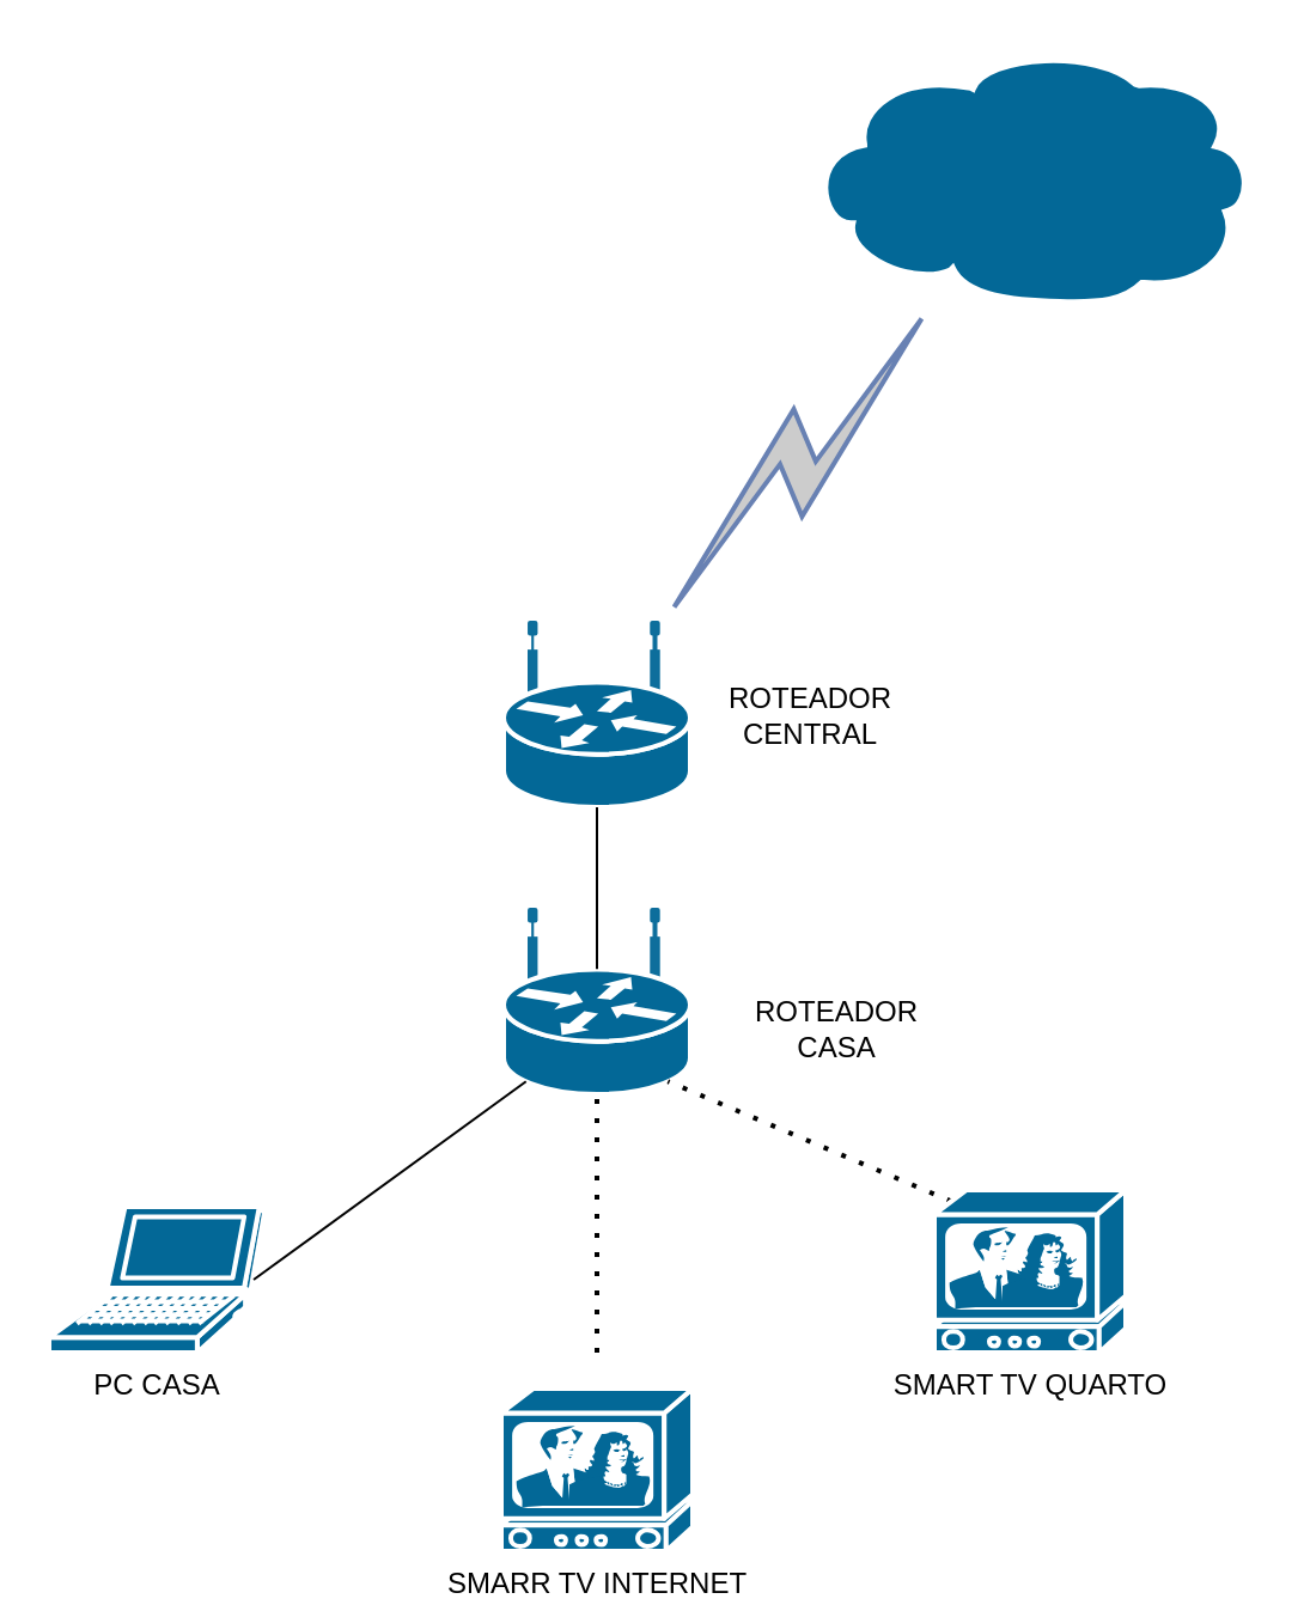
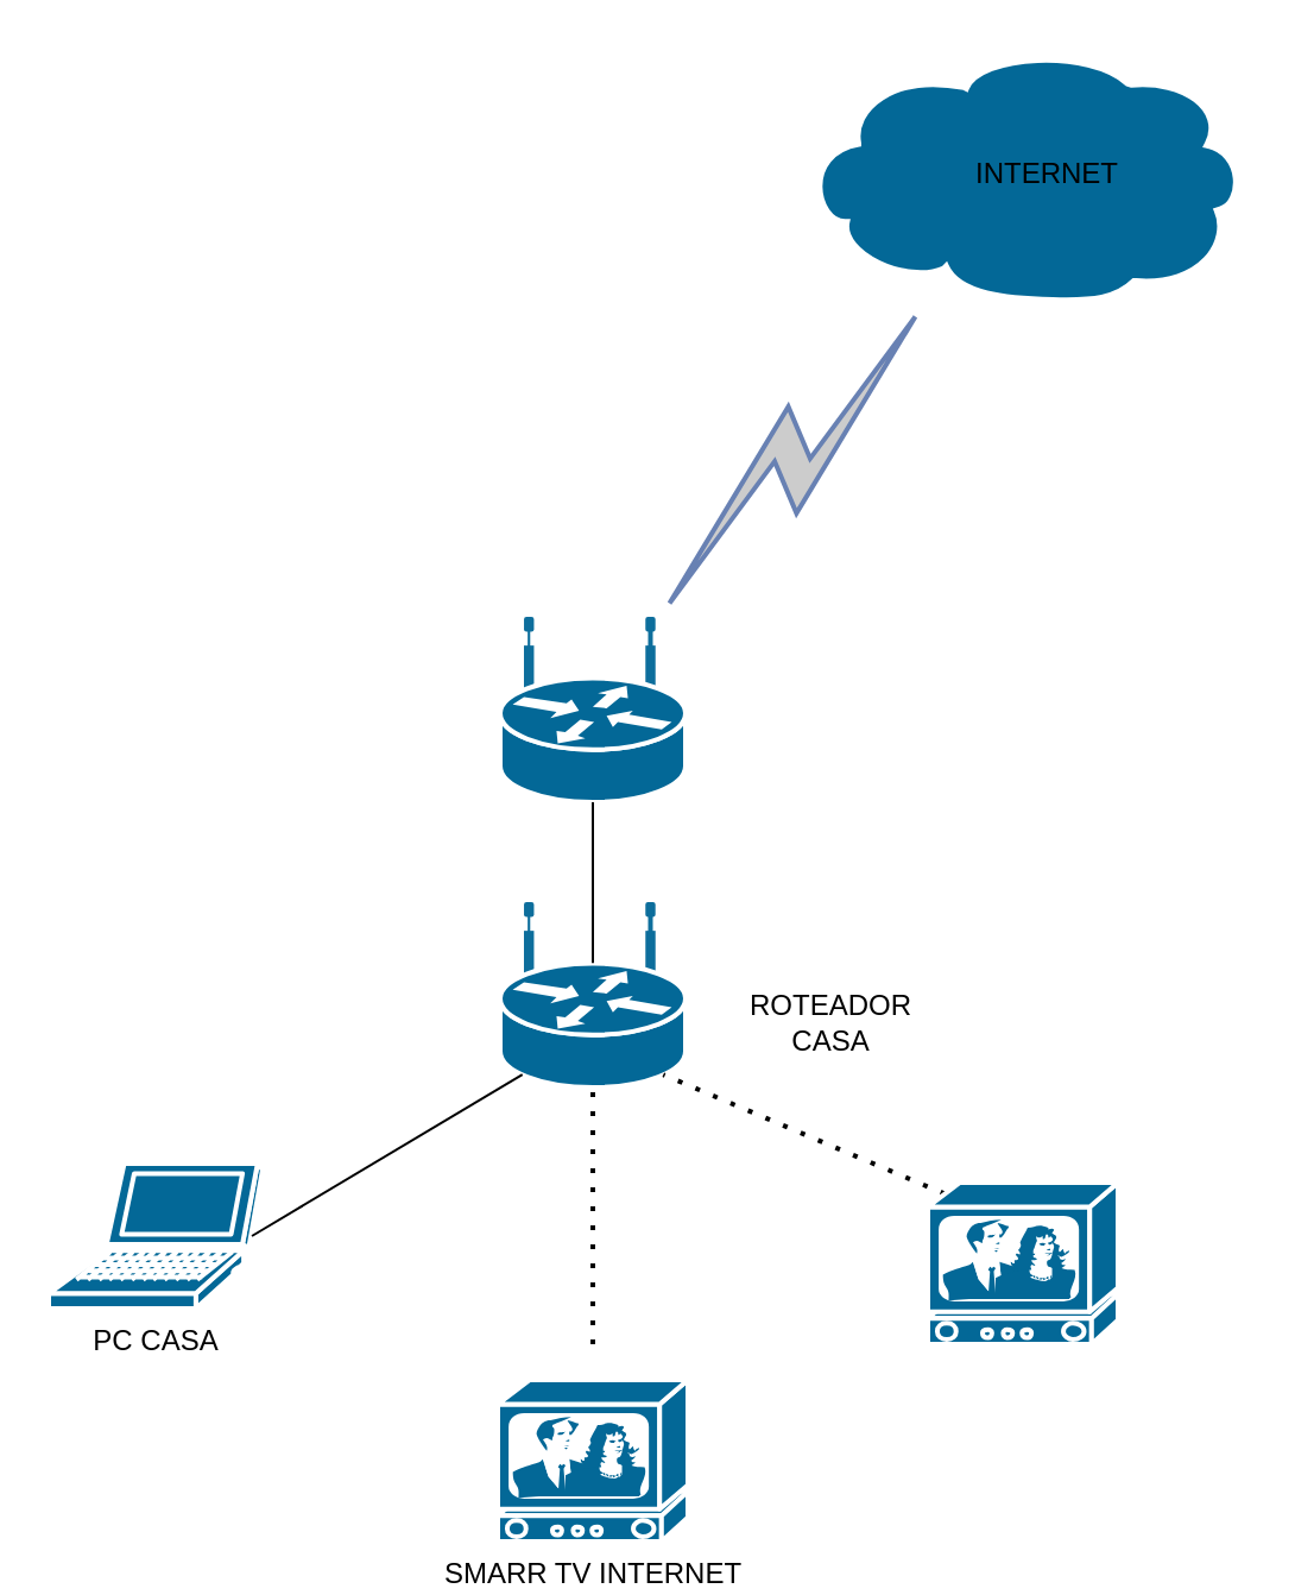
+ <mxCell id="14" value="INTERNET" style="text;html=1;align=center;verticalAlign=middle;resizable=0;points=[];autosize=1;" vertex="1" parent="1"><mxGeometry x="400" y="63" width="80" height="20" as="geometry" /></mxCell>
- <mxCell id="16" value="ROTEADOR CENTRAL" style="text;html=1;strokeColor=none;fillColor=none;align=center;verticalAlign=middle;whiteSpace=wrap;rounded=0;" vertex="1" parent="1"><mxGeometry x="297" y="288.5" width="83" height="20" as="geometry" /></mxCell>
- <mxCell id="12" value="SMART TV QUARTO" style="shape=mxgraph.cisco.misc.tv;html=1;pointerEvents=1;dashed=0;fillColor=#036897;strokeColor=#ffffff;strokeWidth=2;verticalLabelPosition=bottom;verticalAlign=top;align=center;outlineConnect=0;" vertex="1" parent="1"><mxGeometry x="390" y="497" width="80" height="68" as="geometry" /></mxCell>
- <mxCell id="3" value="PC CASA" style="shape=mxgraph.cisco.computers_and_peripherals.laptop;html=1;pointerEvents=1;dashed=0;fillColor=#036897;strokeColor=#ffffff;strokeWidth=2;verticalLabelPosition=bottom;verticalAlign=top;align=center;outlineConnect=0;" vertex="1" parent="1"><mxGeometry x="20" y="504" width="90" height="61" as="geometry" /></mxCell>
+ <mxCell id="3" value="PC CASA" style="shape=mxgraph.cisco.computers_and_peripherals.laptop;html=1;pointerEvents=1;dashed=0;fillColor=#036897;strokeColor=#ffffff;strokeWidth=2;verticalLabelPosition=bottom;verticalAlign=top;align=center;outlineConnect=0;" vertex="1" parent="1"><mxGeometry x="20" y="489" width="90" height="61" as="geometry" /></mxCell>
